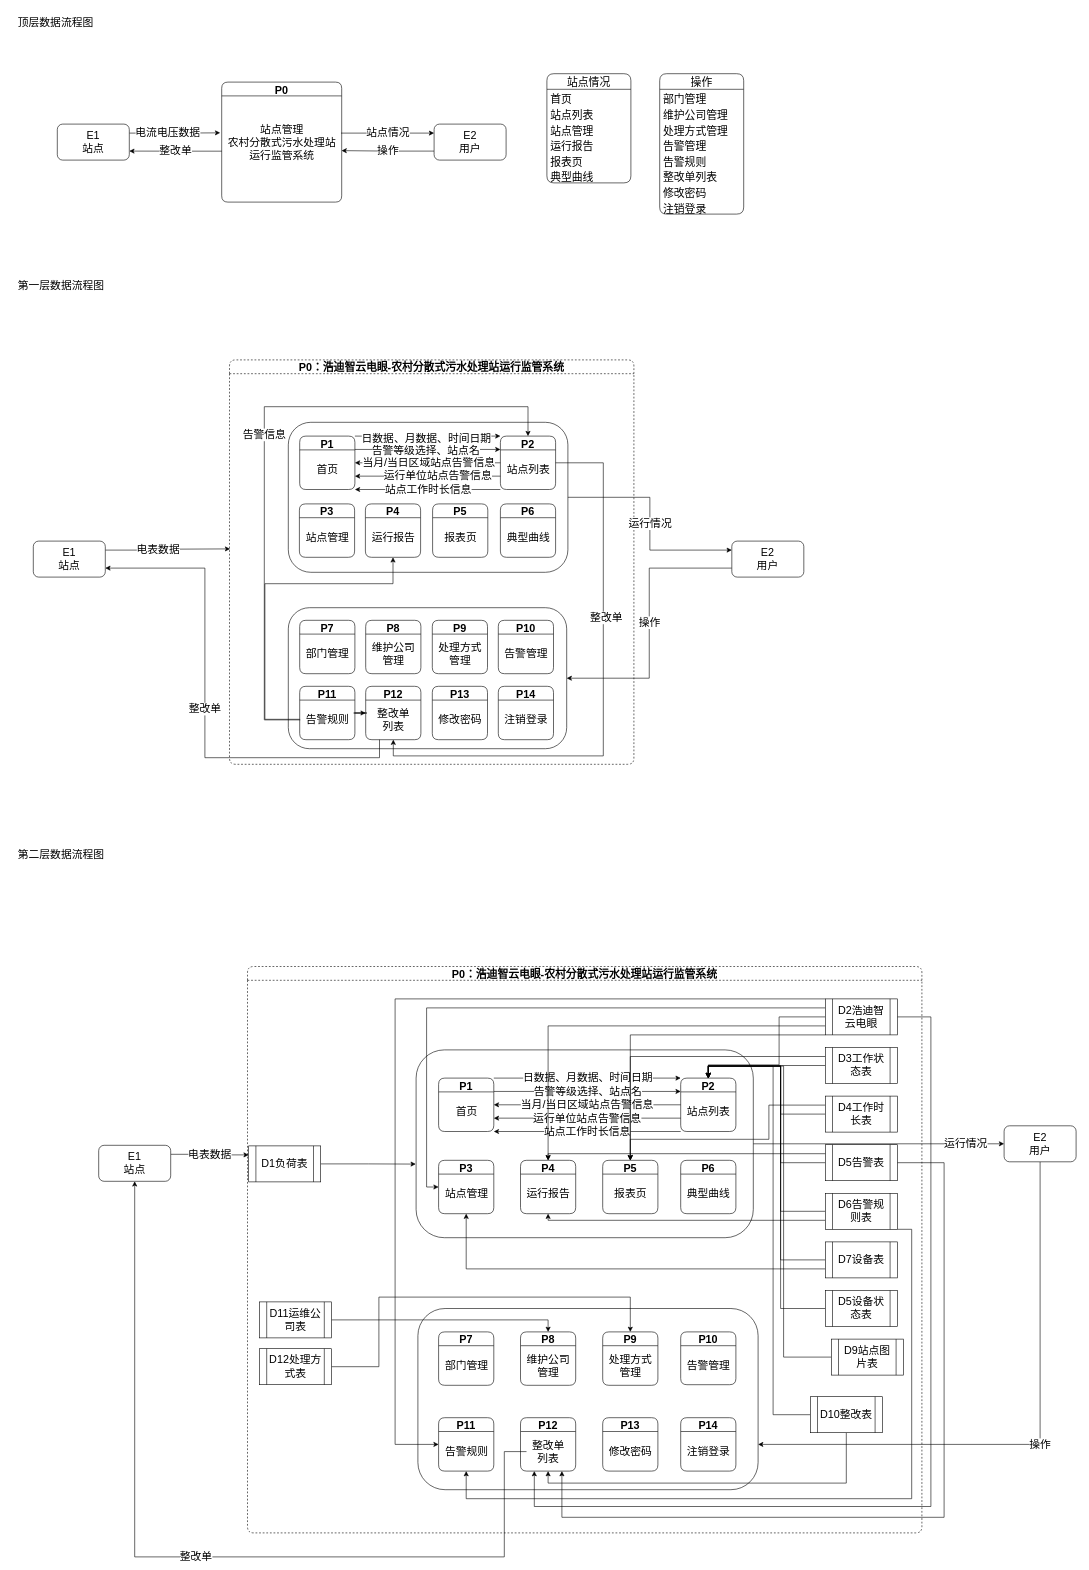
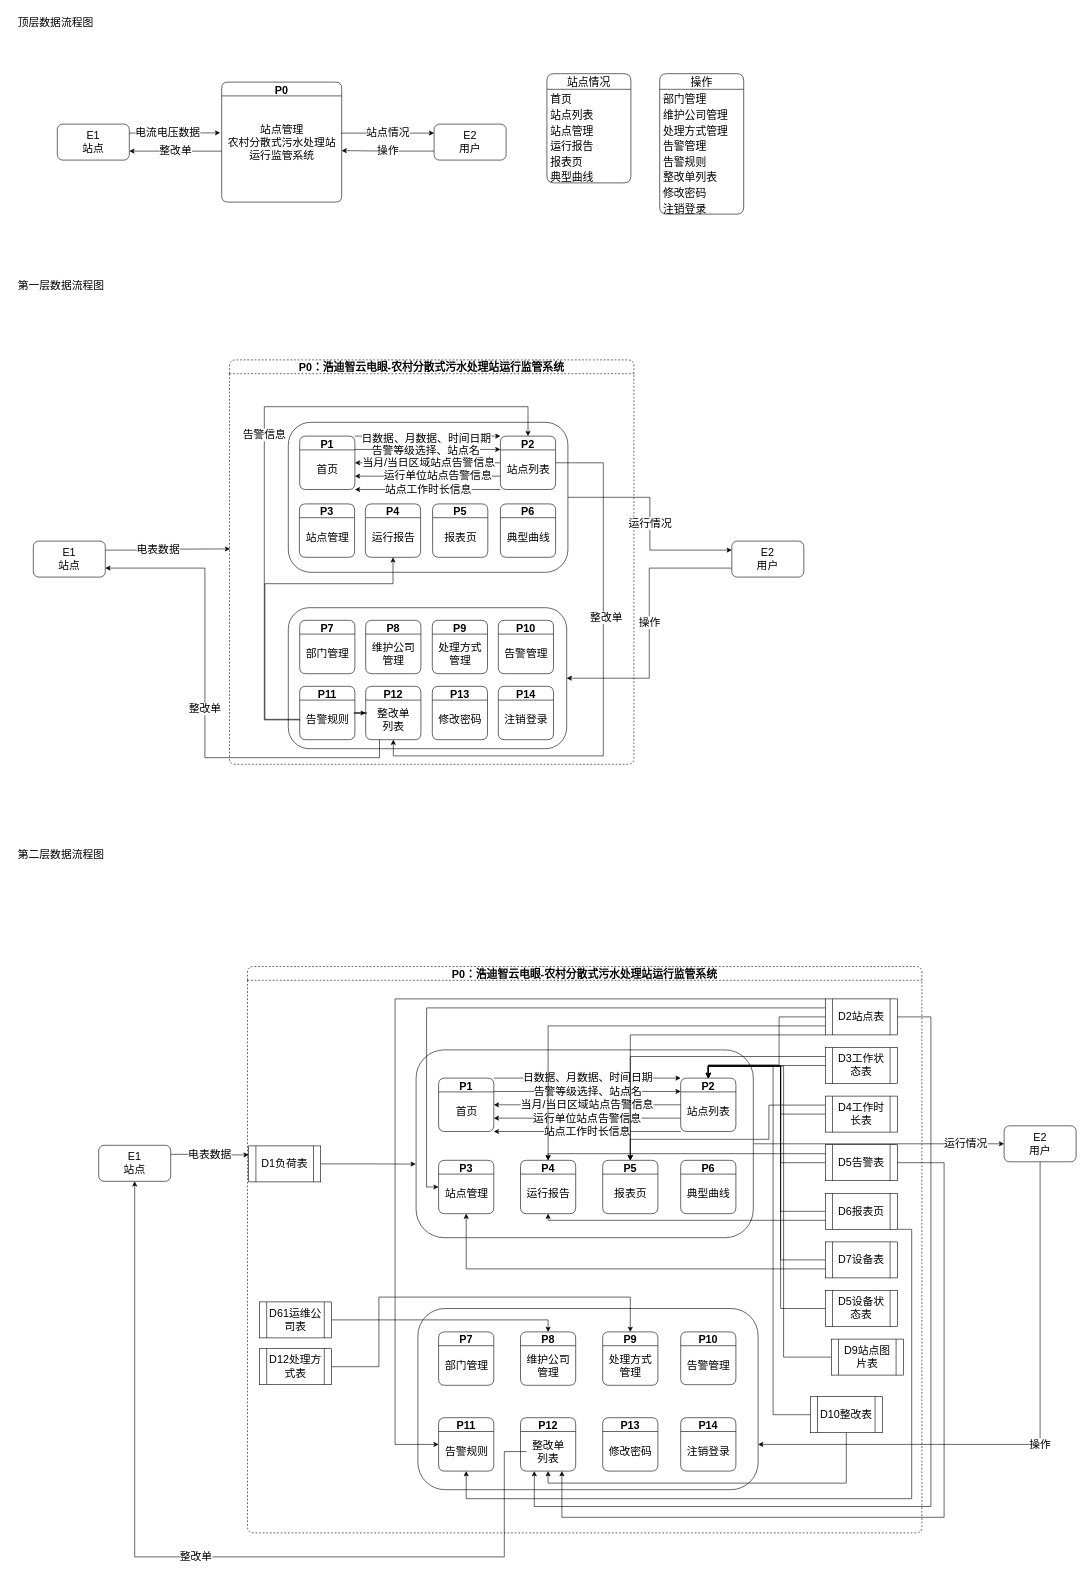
- <mxCell id="127" value="D2浩迪智云电眼" style="shape=process;whiteSpace=wrap;html=1;backgroundOutline=1;fontSize=18;" vertex="1" parent="83"><mxGeometry x="963" y="54" width="120" height="60" as="geometry" /></mxCell>
+ <mxCell id="127" value="D2站点表" style="shape=process;whiteSpace=wrap;html=1;backgroundOutline=1;fontSize=18;" vertex="1" parent="83"><mxGeometry x="963" y="54" width="120" height="60" as="geometry" /></mxCell>
- <mxCell id="140" value="D6告警规则表" style="shape=process;whiteSpace=wrap;html=1;backgroundOutline=1;fontSize=18;" vertex="1" parent="83"><mxGeometry x="963" y="378" width="120" height="60" as="geometry" /></mxCell>
+ <mxCell id="140" value="D6报表页" style="shape=process;whiteSpace=wrap;html=1;backgroundOutline=1;fontSize=18;" vertex="1" parent="83"><mxGeometry x="963" y="378" width="120" height="60" as="geometry" /></mxCell>
- <mxCell id="152" value="D11运维公司表" style="shape=process;whiteSpace=wrap;html=1;backgroundOutline=1;fontSize=18;" vertex="1" parent="83"><mxGeometry x="20" y="559" width="120" height="60" as="geometry" /></mxCell>
+ <mxCell id="152" value="D61运维公司表" style="shape=process;whiteSpace=wrap;html=1;backgroundOutline=1;fontSize=18;" vertex="1" parent="83"><mxGeometry x="20" y="559" width="120" height="60" as="geometry" /></mxCell>
